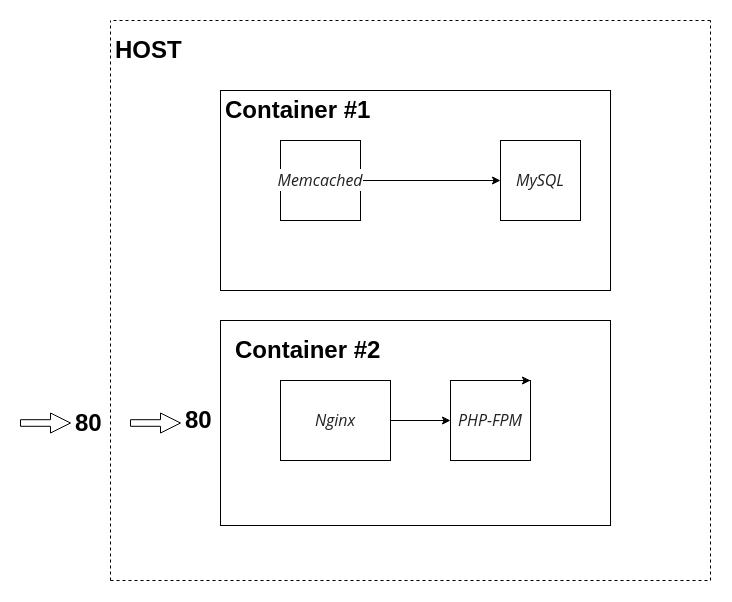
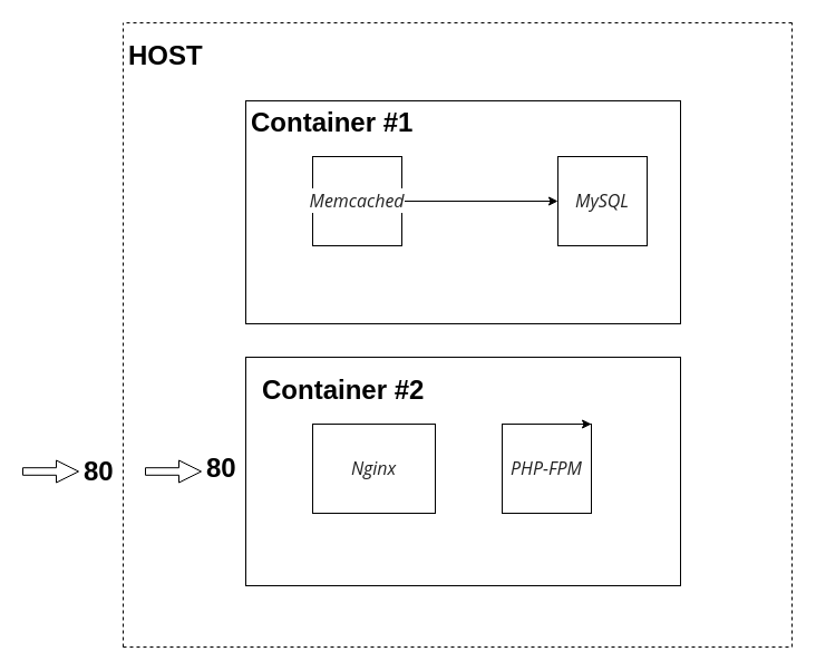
- <mxCell id="8" value="" style="edgeStyle=orthogonalEdgeStyle;rounded=0;orthogonalLoop=1;jettySize=auto;html=1;" edge="1" parent="1" source="9" target="10"><mxGeometry relative="1" as="geometry" /></mxCell>
